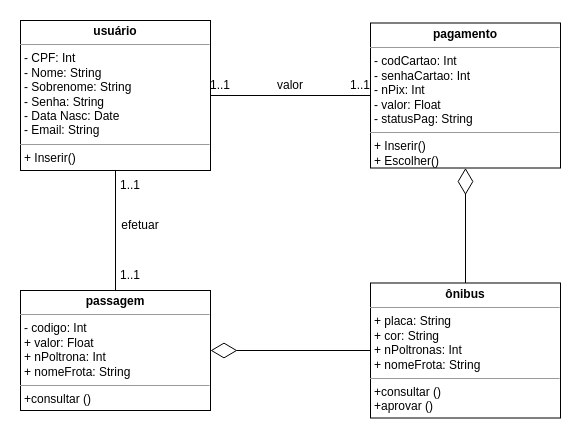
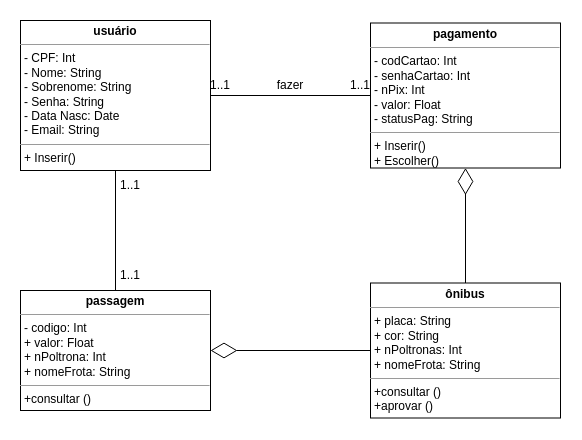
- <mxCell id="8" value="valor" style="text;html=1;strokeColor=none;fillColor=none;align=center;verticalAlign=middle;whiteSpace=wrap;rounded=0;" vertex="1" parent="1"><mxGeometry x="260" y="70" width="60" height="30" as="geometry" /></mxCell>
+ <mxCell id="8" value="fazer" style="text;html=1;strokeColor=none;fillColor=none;align=center;verticalAlign=middle;whiteSpace=wrap;rounded=0;" vertex="1" parent="1"><mxGeometry x="260" y="70" width="60" height="30" as="geometry" /></mxCell>
- <mxCell id="13" value="efetuar" style="text;html=1;strokeColor=none;fillColor=none;align=center;verticalAlign=middle;whiteSpace=wrap;rounded=0;" vertex="1" parent="1"><mxGeometry x="110" y="210" width="60" height="30" as="geometry" /></mxCell>
